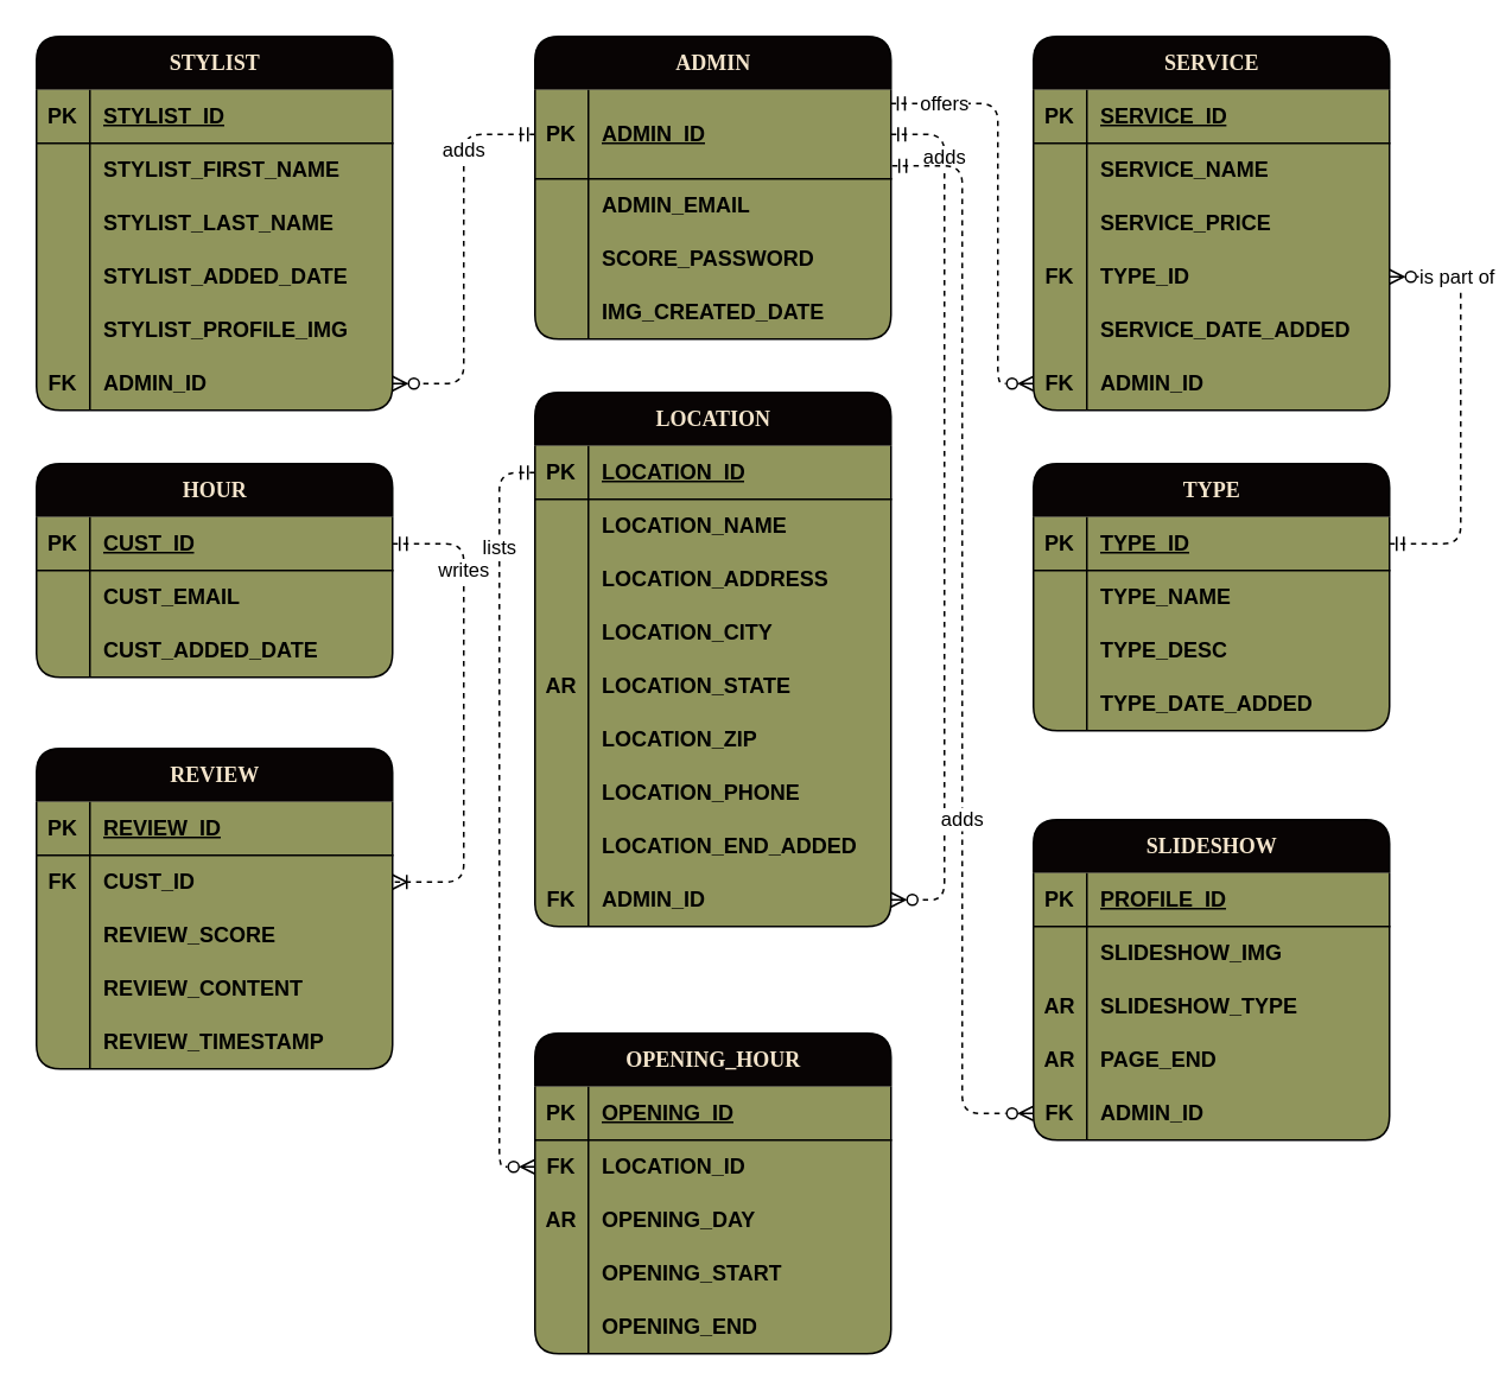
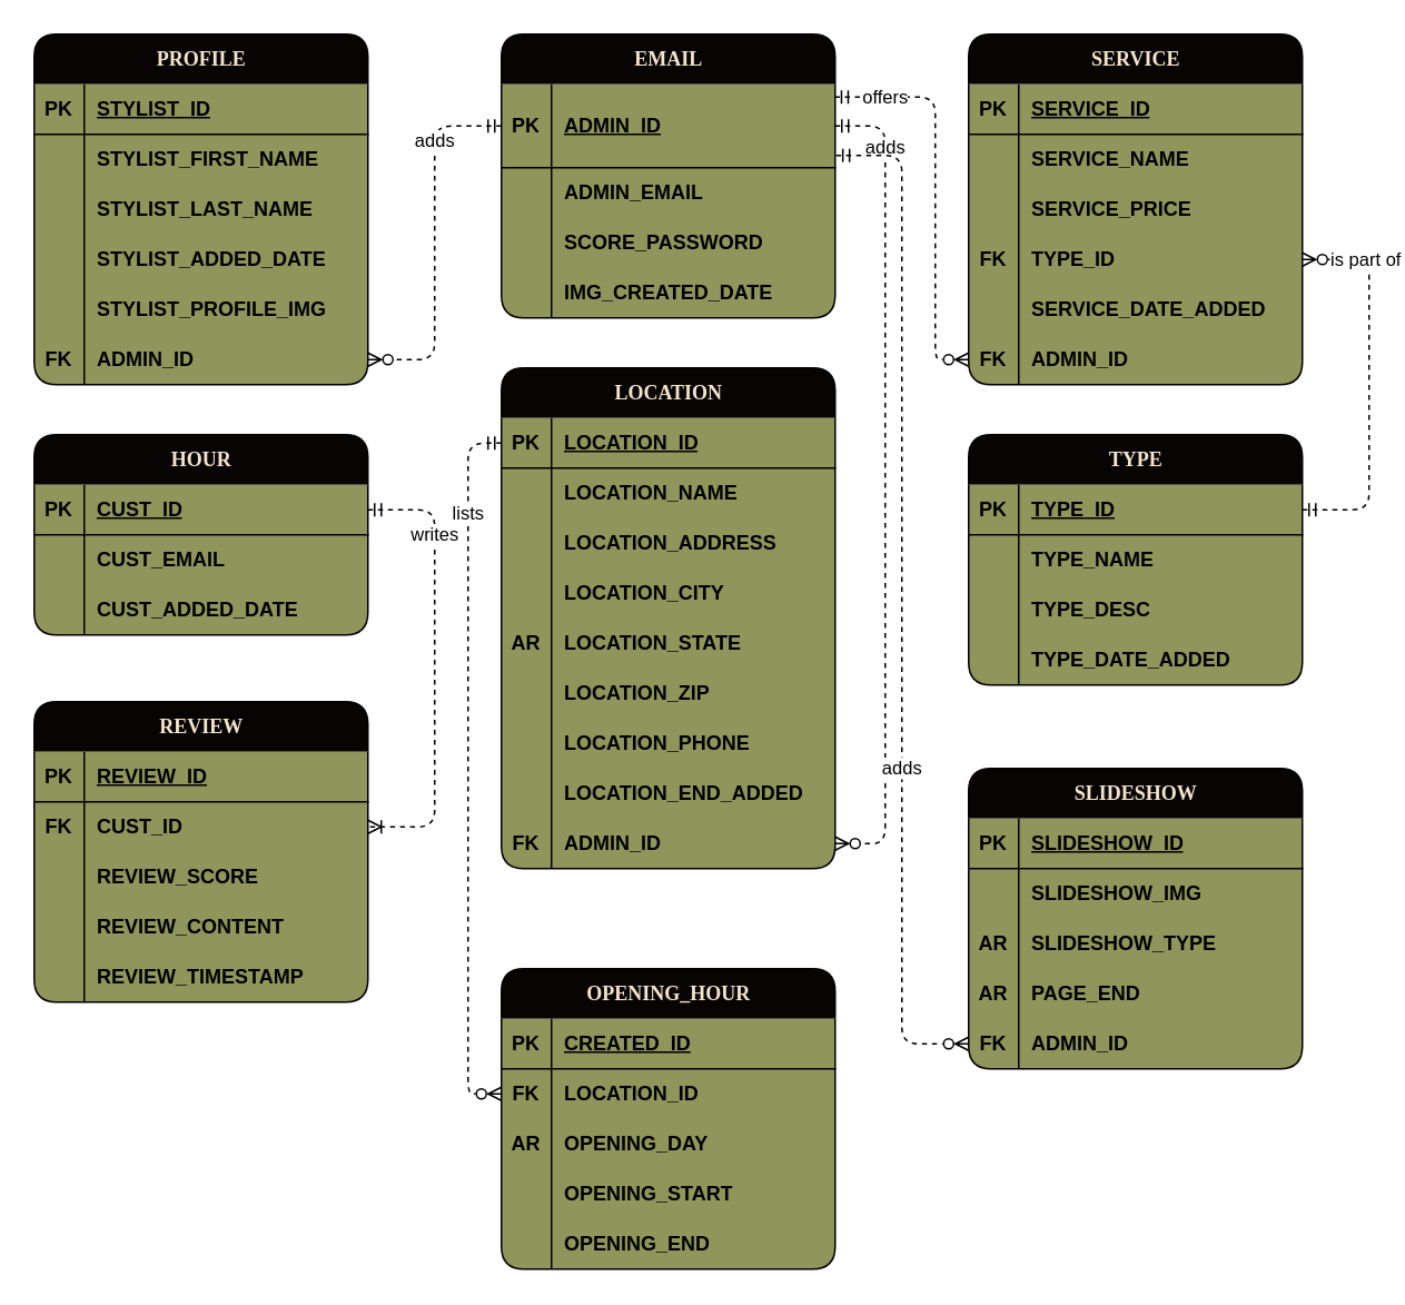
- <mxCell id="44" value="STYLIST" style="shape=table;startSize=30;container=1;collapsible=1;childLayout=tableLayout;fixedRows=1;rowLines=0;fontStyle=1;align=center;resizeLast=1;html=1;fillColor=#080404;fontColor=#F4E5CC;labelBackgroundColor=none;labelBorderColor=none;swimlaneFillColor=#90955C;rounded=1;shadow=0;fillStyle=auto;swimlaneLine=0;fontFamily=Poppins;fontSource=https%3A%2F%2Ffonts.googleapis.com%2Fcss%3Ffamily%3DPoppins;gradientColor=none;" parent="1" vertex="1"><mxGeometry width="200" height="210" as="geometry" x="20" y="20" /></mxCell>
+ <mxCell id="44" value="PROFILE" style="shape=table;startSize=30;container=1;collapsible=1;childLayout=tableLayout;fixedRows=1;rowLines=0;fontStyle=1;align=center;resizeLast=1;html=1;fillColor=#080404;fontColor=#F4E5CC;labelBackgroundColor=none;labelBorderColor=none;swimlaneFillColor=#90955C;rounded=1;shadow=0;fillStyle=auto;swimlaneLine=0;fontFamily=Poppins;fontSource=https%3A%2F%2Ffonts.googleapis.com%2Fcss%3Ffamily%3DPoppins;gradientColor=none;" parent="1" vertex="1"><mxGeometry width="200" height="210" as="geometry" x="20" y="20" /></mxCell>
- <mxCell id="2" value="ADMIN" style="shape=table;startSize=30;container=1;collapsible=1;childLayout=tableLayout;fixedRows=1;rowLines=0;fontStyle=1;align=center;resizeLast=1;html=1;fillColor=#080404;fontColor=#F4E5CC;labelBackgroundColor=none;labelBorderColor=none;swimlaneFillColor=#90955C;rounded=1;shadow=0;fillStyle=auto;swimlaneLine=0;fontFamily=Poppins;fontSource=https%3A%2F%2Ffonts.googleapis.com%2Fcss%3Ffamily%3DPoppins;gradientColor=none;" parent="1" vertex="1"><mxGeometry x="300" width="200" height="170" as="geometry" y="20" /></mxCell>
+ <mxCell id="2" value="EMAIL" style="shape=table;startSize=30;container=1;collapsible=1;childLayout=tableLayout;fixedRows=1;rowLines=0;fontStyle=1;align=center;resizeLast=1;html=1;fillColor=#080404;fontColor=#F4E5CC;labelBackgroundColor=none;labelBorderColor=none;swimlaneFillColor=#90955C;rounded=1;shadow=0;fillStyle=auto;swimlaneLine=0;fontFamily=Poppins;fontSource=https%3A%2F%2Ffonts.googleapis.com%2Fcss%3Ffamily%3DPoppins;gradientColor=none;" parent="1" vertex="1"><mxGeometry x="300" width="200" height="170" as="geometry" y="20" /></mxCell>
- <mxCell id="145" value="PROFILE_ID" style="shape=partialRectangle;connectable=0;fillColor=none;top=0;left=0;bottom=0;right=0;align=left;spacingLeft=6;fontStyle=5;overflow=hidden;whiteSpace=wrap;html=1;swimlaneFillColor=#90955C;" parent="143" vertex="1"><mxGeometry x="30" width="170" height="30" as="geometry"><mxRectangle width="170" height="30" as="alternateBounds" /></mxGeometry></mxCell>
+ <mxCell id="145" value="SLIDESHOW_ID" style="shape=partialRectangle;connectable=0;fillColor=none;top=0;left=0;bottom=0;right=0;align=left;spacingLeft=6;fontStyle=5;overflow=hidden;whiteSpace=wrap;html=1;swimlaneFillColor=#90955C;" parent="143" vertex="1"><mxGeometry x="30" width="170" height="30" as="geometry"><mxRectangle width="170" height="30" as="alternateBounds" /></mxGeometry></mxCell>
- <mxCell id="111" value="OPENING_ID" style="shape=partialRectangle;connectable=0;fillColor=none;top=0;left=0;bottom=0;right=0;align=left;spacingLeft=6;fontStyle=5;overflow=hidden;whiteSpace=wrap;html=1;swimlaneFillColor=#90955C;" parent="109" vertex="1"><mxGeometry x="30" width="170" height="30" as="geometry"><mxRectangle width="170" height="30" as="alternateBounds" /></mxGeometry></mxCell>
+ <mxCell id="111" value="CREATED_ID" style="shape=partialRectangle;connectable=0;fillColor=none;top=0;left=0;bottom=0;right=0;align=left;spacingLeft=6;fontStyle=5;overflow=hidden;whiteSpace=wrap;html=1;swimlaneFillColor=#90955C;" parent="109" vertex="1"><mxGeometry x="30" width="170" height="30" as="geometry"><mxRectangle width="170" height="30" as="alternateBounds" /></mxGeometry></mxCell>
